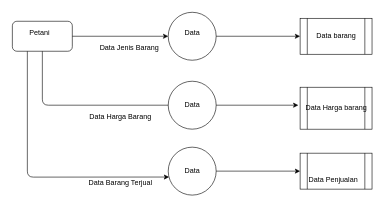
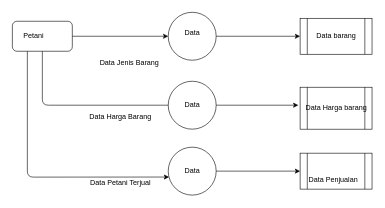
- <mxCell id="8" value="Petani" style="text;html=1;resizable=0;autosize=1;align=center;verticalAlign=middle;points=[];fillColor=none;strokeColor=none;rounded=0;" vertex="1" parent="1"><mxGeometry x="40" y="45" width="50" height="20" as="geometry" /></mxCell>
+ <mxCell id="8" value="Petani" style="text;html=1;resizable=0;autosize=1;align=center;verticalAlign=middle;points=[];fillColor=none;strokeColor=none;rounded=0;" vertex="1" parent="1"><mxGeometry x="30" y="50" width="50" height="20" as="geometry" /></mxCell>
- <mxCell id="22" value="Data Jenis Barang" style="text;html=1;resizable=0;autosize=1;align=center;verticalAlign=middle;points=[];fillColor=none;strokeColor=none;rounded=0;" vertex="1" parent="1"><mxGeometry x="160" y="70" width="110" height="20" as="geometry" /></mxCell>
+ <mxCell id="22" value="Data Jenis Barang" style="text;html=1;resizable=0;autosize=1;align=center;verticalAlign=middle;points=[];fillColor=none;strokeColor=none;rounded=0;" vertex="1" parent="1"><mxGeometry x="160" y="95" width="110" height="20" as="geometry" /></mxCell>
- <mxCell id="25" value="Data Barang Terjual" style="text;html=1;resizable=0;autosize=1;align=center;verticalAlign=middle;points=[];fillColor=none;strokeColor=none;rounded=0;" vertex="1" parent="1"><mxGeometry x="140" y="295" width="120" height="20" as="geometry" /></mxCell>
+ <mxCell id="25" value="Data Petani Terjual" style="text;html=1;resizable=0;autosize=1;align=center;verticalAlign=middle;points=[];fillColor=none;strokeColor=none;rounded=0;" vertex="1" parent="1"><mxGeometry x="140" y="295" width="120" height="20" as="geometry" /></mxCell>
